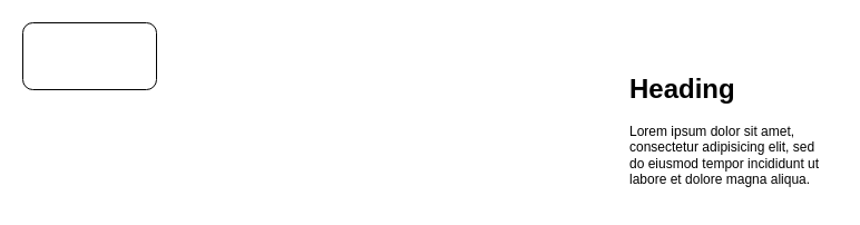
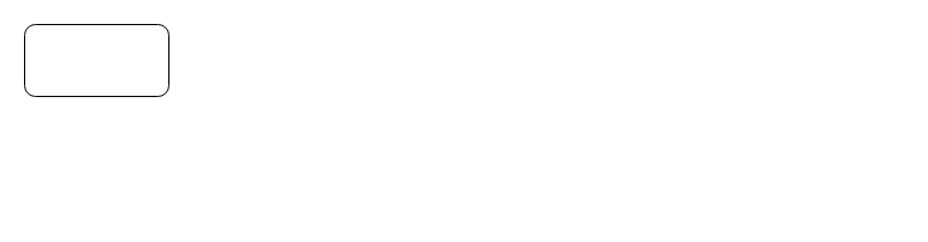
- <mxCell id="2" value="&lt;h1&gt;Heading&lt;/h1&gt;&lt;p&gt;Lorem ipsum dolor sit amet, consectetur adipisicing elit, sed do eiusmod tempor incididunt ut labore et dolore magna aliqua.&lt;/p&gt;" style="text;html=1;strokeColor=none;fillColor=none;spacing=5;spacingTop=-20;whiteSpace=wrap;overflow=hidden;rounded=0;" parent="1" vertex="1"><mxGeometry x="560" y="60" width="190" height="120" as="geometry" /></mxCell>
